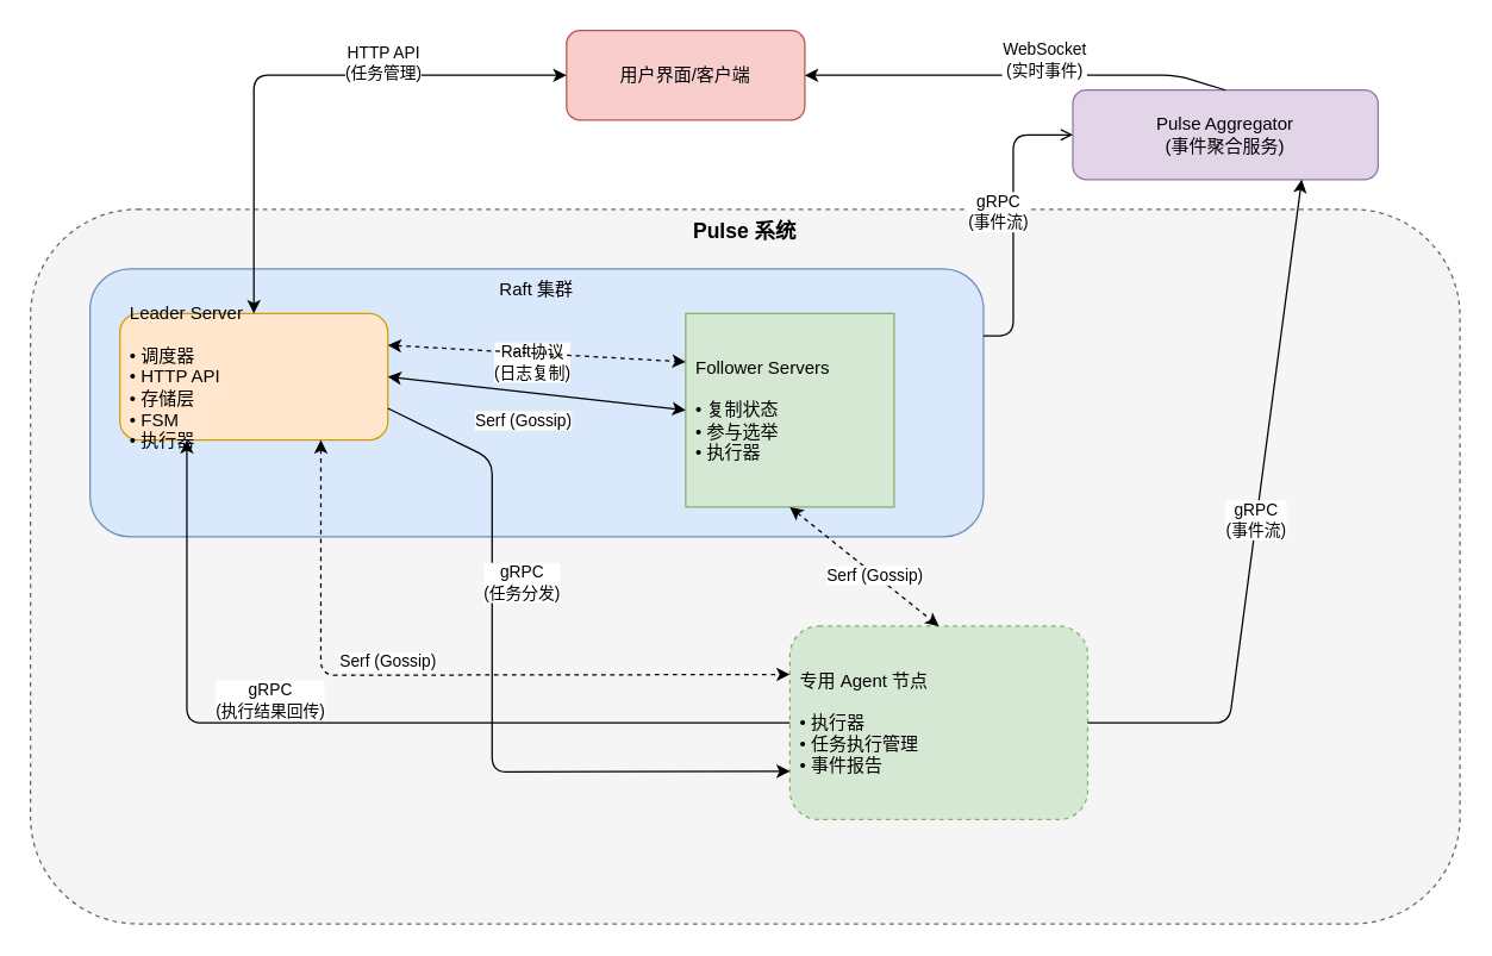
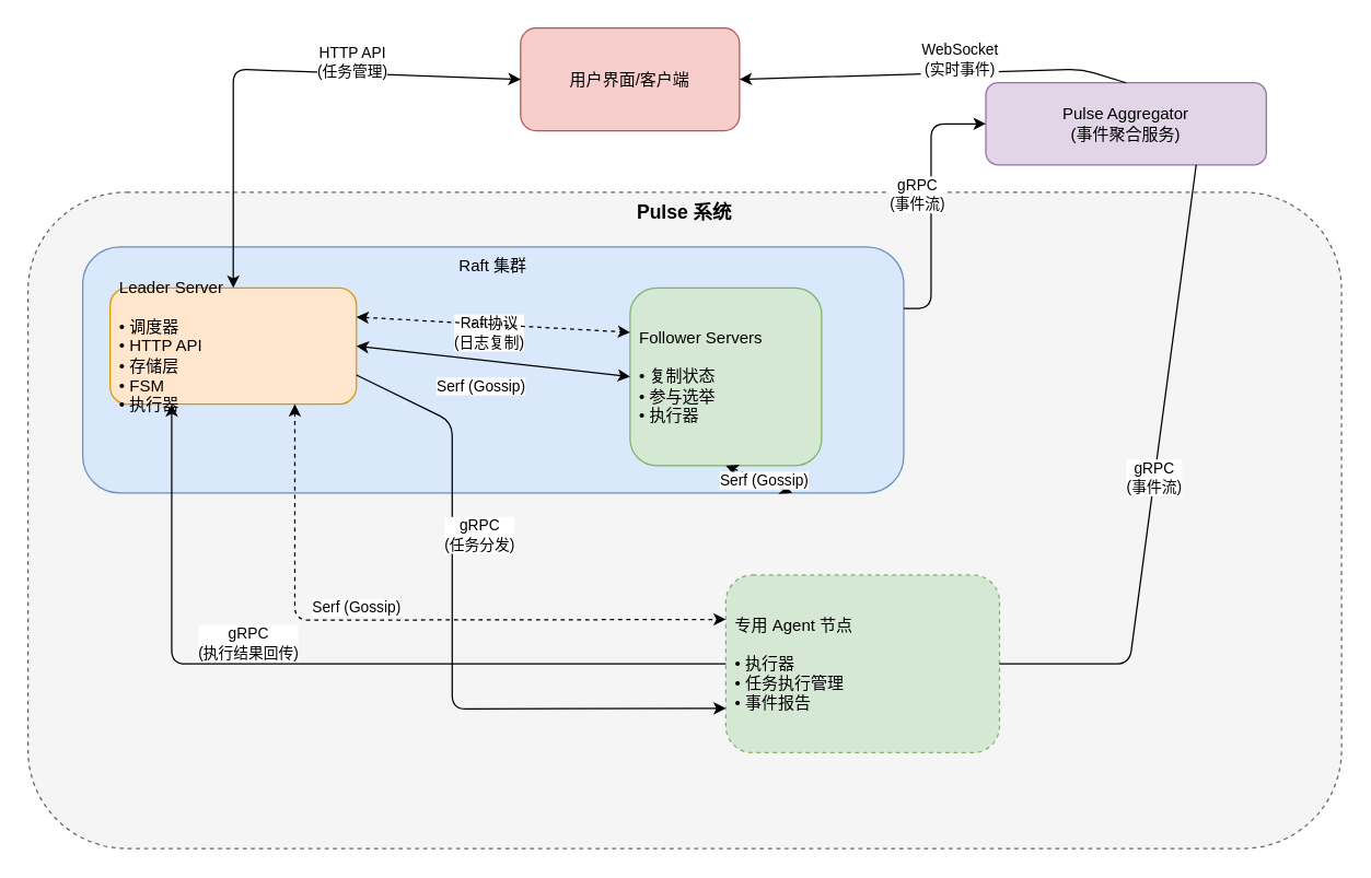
- <mxCell id="2" value="用户界面/客户端" style="rounded=1;whiteSpace=wrap;html=1;fillColor=#f8cecc;strokeColor=#b85450;" vertex="1" parent="1"><mxGeometry x="380" y="20" width="160" height="60" as="geometry" /></mxCell>
+ <mxCell id="2" value="用户界面/客户端" style="rounded=1;whiteSpace=wrap;html=1;fillColor=#f8cecc;strokeColor=#b85450;" vertex="1" parent="1"><mxGeometry x="380" y="20" width="160" height="75" as="geometry" /></mxCell>
- <mxCell id="17" value="gRPC&#10;(事件流)" style="endArrow=open;html=1;exitX=1;exitY=0.25;exitDx=0;exitDy=0;entryX=0;entryY=0.5;entryDx=0;entryDy=0;" edge="1" parent="1" source="5" target="4"><mxGeometry x="0.059" y="10" width="50" height="50" relative="1" as="geometry"><mxPoint x="370" y="390" as="sourcePoint" /><mxPoint x="420" y="340" as="targetPoint" /><Array as="points"><mxPoint x="680" y="225" /><mxPoint x="680" y="90" /></Array><mxPoint as="offset" /></mxGeometry></mxCell>
+ <mxCell id="17" value="gRPC&#10;(事件流)" style="endArrow=classic;html=1;exitX=1;exitY=0.25;exitDx=0;exitDy=0;entryX=0;entryY=0.5;entryDx=0;entryDy=0;" edge="1" parent="1" source="5" target="4"><mxGeometry x="0.059" y="10" width="50" height="50" relative="1" as="geometry"><mxPoint x="370" y="390" as="sourcePoint" /><mxPoint x="420" y="340" as="targetPoint" /><Array as="points"><mxPoint x="680" y="225" /><mxPoint x="680" y="90" /></Array><mxPoint as="offset" /></mxGeometry></mxCell>
- <mxCell id="18" value="gRPC&#10;(事件流)" style="endArrow=classic;html=1;exitX=1;exitY=0.5;exitDx=0;exitDy=0;entryX=0.75;entryY=1;entryDx=0;entryDy=0;" edge="1" parent="1" source="8" target="4"><mxGeometry width="50" height="50" relative="1" as="geometry"><mxPoint x="370" y="390" as="sourcePoint" /><mxPoint x="420" y="340" as="targetPoint" /><Array as="points"><mxPoint x="825" y="485" /></Array></mxGeometry></mxCell>
+ <mxCell id="18" value="gRPC&#10;(事件流)" style="endArrow=none;html=1;exitX=1;exitY=0.5;exitDx=0;exitDy=0;entryX=0.75;entryY=1;entryDx=0;entryDy=0;" edge="1" parent="1" source="8" target="4"><mxGeometry width="50" height="50" relative="1" as="geometry"><mxPoint x="370" y="390" as="sourcePoint" /><mxPoint x="420" y="340" as="targetPoint" /><Array as="points"><mxPoint x="825" y="485" /></Array></mxGeometry></mxCell>
- <mxCell id="7" value="Follower Servers&lt;br&gt;&lt;br&gt;• 复制状态&lt;br&gt;• 参与选举&lt;br&gt;• 执行器" style="whiteSpace=wrap;html=1;fillColor=#d5e8d4;strokeColor=#82b366;align=left;spacingLeft=5;rounded=0;" vertex="1" parent="1"><mxGeometry x="460" y="210" width="140" height="130" as="geometry" /></mxCell>
+ <mxCell id="7" value="Follower Servers&lt;br&gt;&lt;br&gt;• 复制状态&lt;br&gt;• 参与选举&lt;br&gt;• 执行器" style="rounded=1;whiteSpace=wrap;html=1;fillColor=#d5e8d4;strokeColor=#82b366;align=left;spacingLeft=5;" vertex="1" parent="1"><mxGeometry x="460" y="210" width="140" height="130" as="geometry" /></mxCell>
- <mxCell id="14" value="Serf (Gossip)" style="endArrow=classic;startArrow=classic;html=1;exitX=0.5;exitY=1;exitDx=0;exitDy=0;entryX=0.5;entryY=0;entryDx=0;entryDy=0;dashed=1;" edge="1" parent="1" source="7" target="8"><mxGeometry x="0.143" width="50" height="50" relative="1" as="geometry"><mxPoint x="370" y="390" as="sourcePoint" /><mxPoint x="420" y="340" as="targetPoint" /><mxPoint as="offset" /></mxGeometry></mxCell>
+ <mxCell id="14" value="Serf (Gossip)" style="endArrow=classic;startArrow=classic;html=1;exitX=0.5;exitY=1;exitDx=0;exitDy=0;dashed=1;" edge="1" parent="1" source="7" target="5"><mxGeometry x="0.143" width="50" height="50" relative="1" as="geometry"><mxPoint x="370" y="390" as="sourcePoint" /><mxPoint x="420" y="340" as="targetPoint" /><mxPoint as="offset" /></mxGeometry></mxCell>
